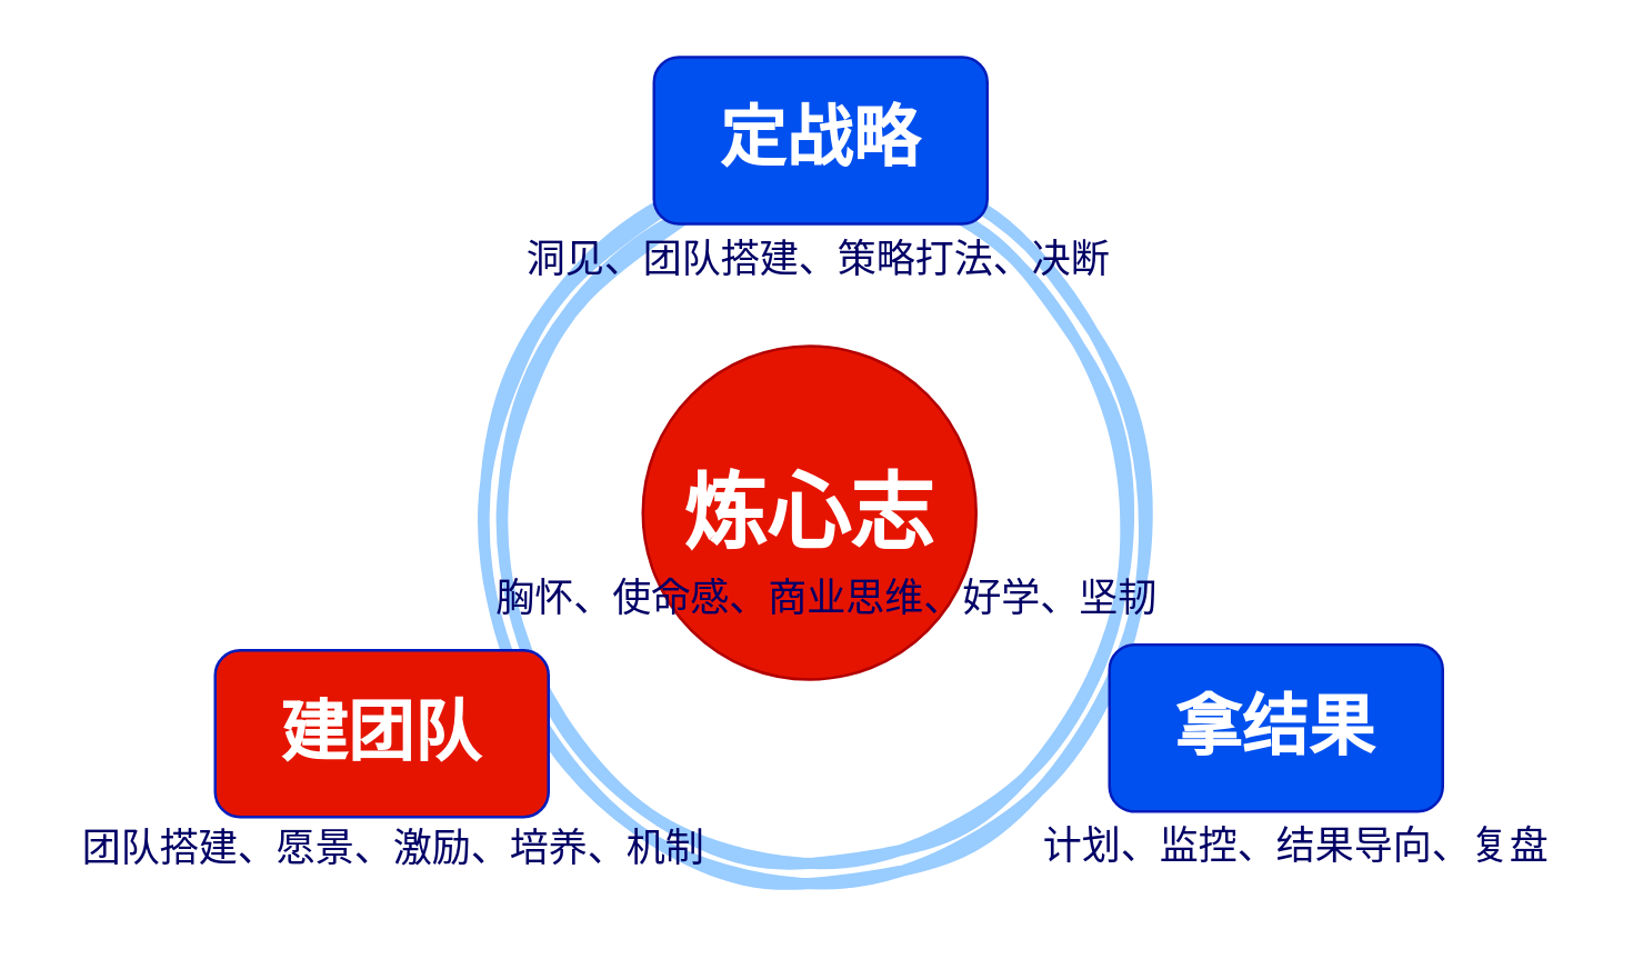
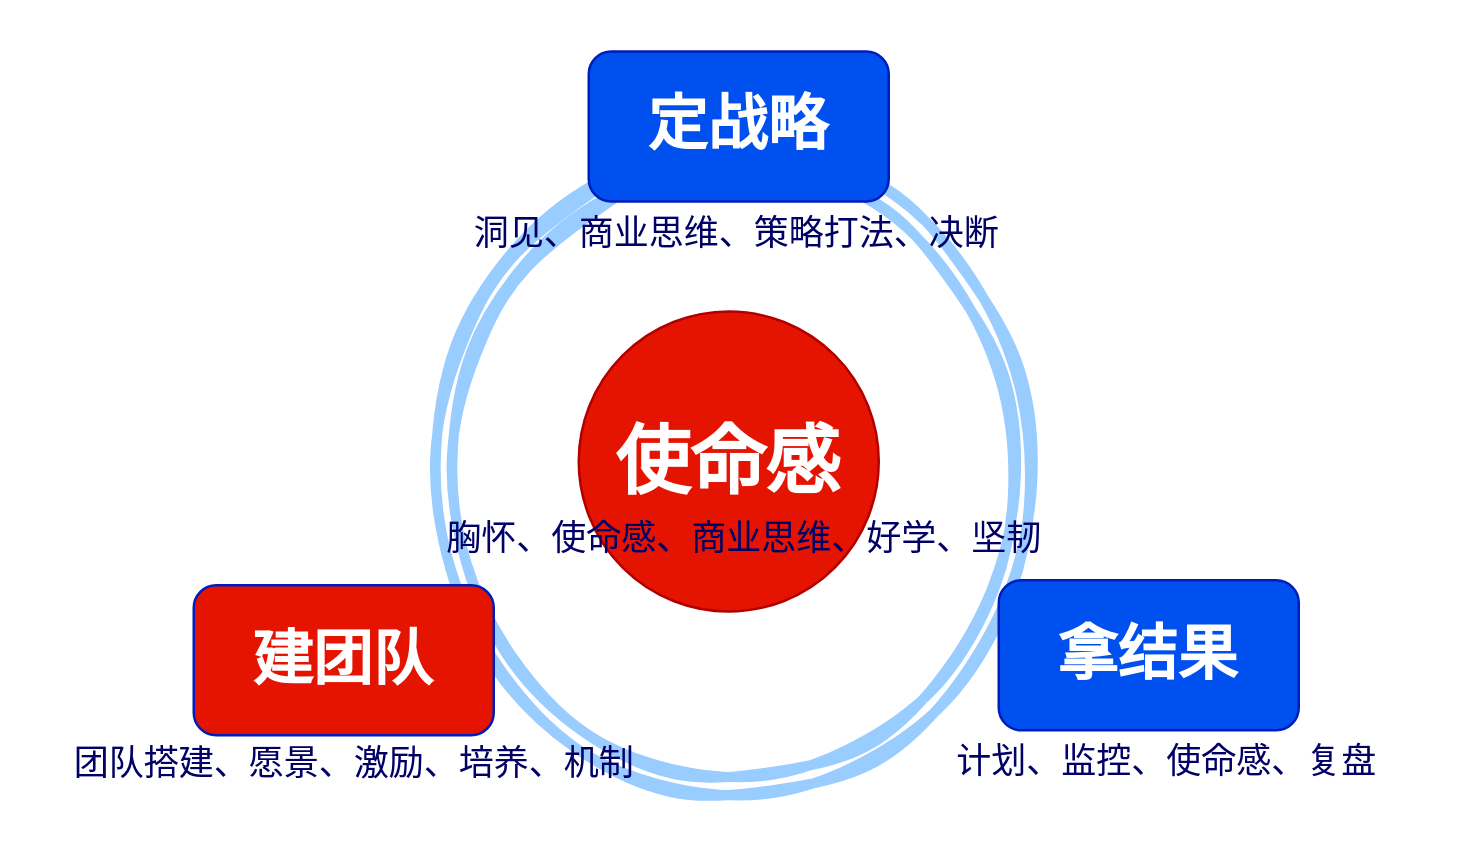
- <mxCell id="7" value="&lt;font color=&quot;#000066&quot; style=&quot;font-size: 14px;&quot; face=&quot;Helvetica&quot;&gt;洞见、团队搭建、策略打法、决断&lt;/font&gt;" style="text;html=1;align=center;verticalAlign=middle;resizable=0;points=[];autosize=1;strokeColor=none;fillColor=none;fontSize=30;fontFamily=Ma Shan Zheng;" parent="1" vertex="1"><mxGeometry x="180" y="63" width="228" height="48" as="geometry" /></mxCell>
+ <mxCell id="7" value="&lt;font color=&quot;#000066&quot; style=&quot;font-size: 14px;&quot; face=&quot;Helvetica&quot;&gt;洞见、商业思维、策略打法、决断&lt;/font&gt;" style="text;html=1;align=center;verticalAlign=middle;resizable=0;points=[];autosize=1;strokeColor=none;fillColor=none;fontSize=30;fontFamily=Ma Shan Zheng;" parent="1" vertex="1"><mxGeometry x="180" y="63" width="228" height="48" as="geometry" /></mxCell>
- <mxCell id="3" value="&lt;font style=&quot;font-size: 30px;&quot;&gt;&lt;b style=&quot;font-size: 30px;&quot;&gt;炼心志&lt;/b&gt;&lt;/font&gt;" style="ellipse;whiteSpace=wrap;html=1;aspect=fixed;fillColor=#e51400;strokeColor=#B20000;fontFamily=Ma Shan Zheng;fontSource=https%3A%2F%2Ffonts.googleapis.com%2Fcss%3Ffamily%3DMa%2BShan%2BZheng;fontSize=30;fontColor=#ffffff;" parent="1" vertex="1"><mxGeometry x="231" y="124" width="120" height="120" as="geometry" /></mxCell>
+ <mxCell id="3" value="&lt;font style=&quot;font-size: 30px;&quot;&gt;&lt;b style=&quot;font-size: 30px;&quot;&gt;使命感&lt;/b&gt;&lt;/font&gt;" style="ellipse;whiteSpace=wrap;html=1;aspect=fixed;fillColor=#e51400;strokeColor=#B20000;fontFamily=Ma Shan Zheng;fontSource=https%3A%2F%2Ffonts.googleapis.com%2Fcss%3Ffamily%3DMa%2BShan%2BZheng;fontSize=30;fontColor=#ffffff;" parent="1" vertex="1"><mxGeometry x="231" y="124" width="120" height="120" as="geometry" /></mxCell>
- <mxCell id="9" value="&lt;font color=&quot;#000066&quot; face=&quot;Helvetica&quot;&gt;&lt;span style=&quot;font-size: 14px;&quot;&gt;计划、监控、结果导向、复盘&lt;/span&gt;&lt;/font&gt;" style="text;html=1;align=center;verticalAlign=middle;resizable=0;points=[];autosize=1;strokeColor=none;fillColor=none;fontSize=30;fontFamily=Ma Shan Zheng;" parent="1" vertex="1"><mxGeometry x="366" y="272.5" width="200" height="50" as="geometry" /></mxCell>
+ <mxCell id="9" value="&lt;font color=&quot;#000066&quot; face=&quot;Helvetica&quot;&gt;&lt;span style=&quot;font-size: 14px;&quot;&gt;计划、监控、使命感、复盘&lt;/span&gt;&lt;/font&gt;" style="text;html=1;align=center;verticalAlign=middle;resizable=0;points=[];autosize=1;strokeColor=none;fillColor=none;fontSize=30;fontFamily=Ma Shan Zheng;" parent="1" vertex="1"><mxGeometry x="366" y="272.5" width="200" height="50" as="geometry" /></mxCell>
